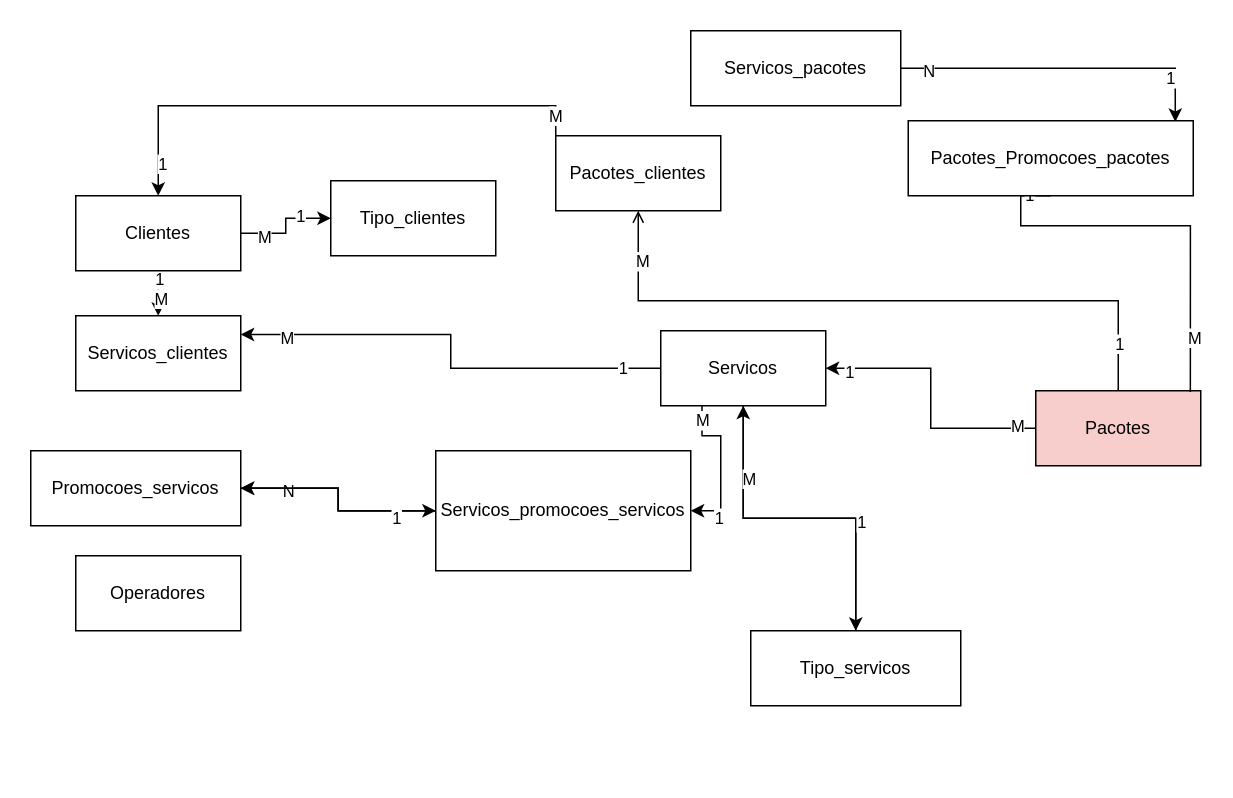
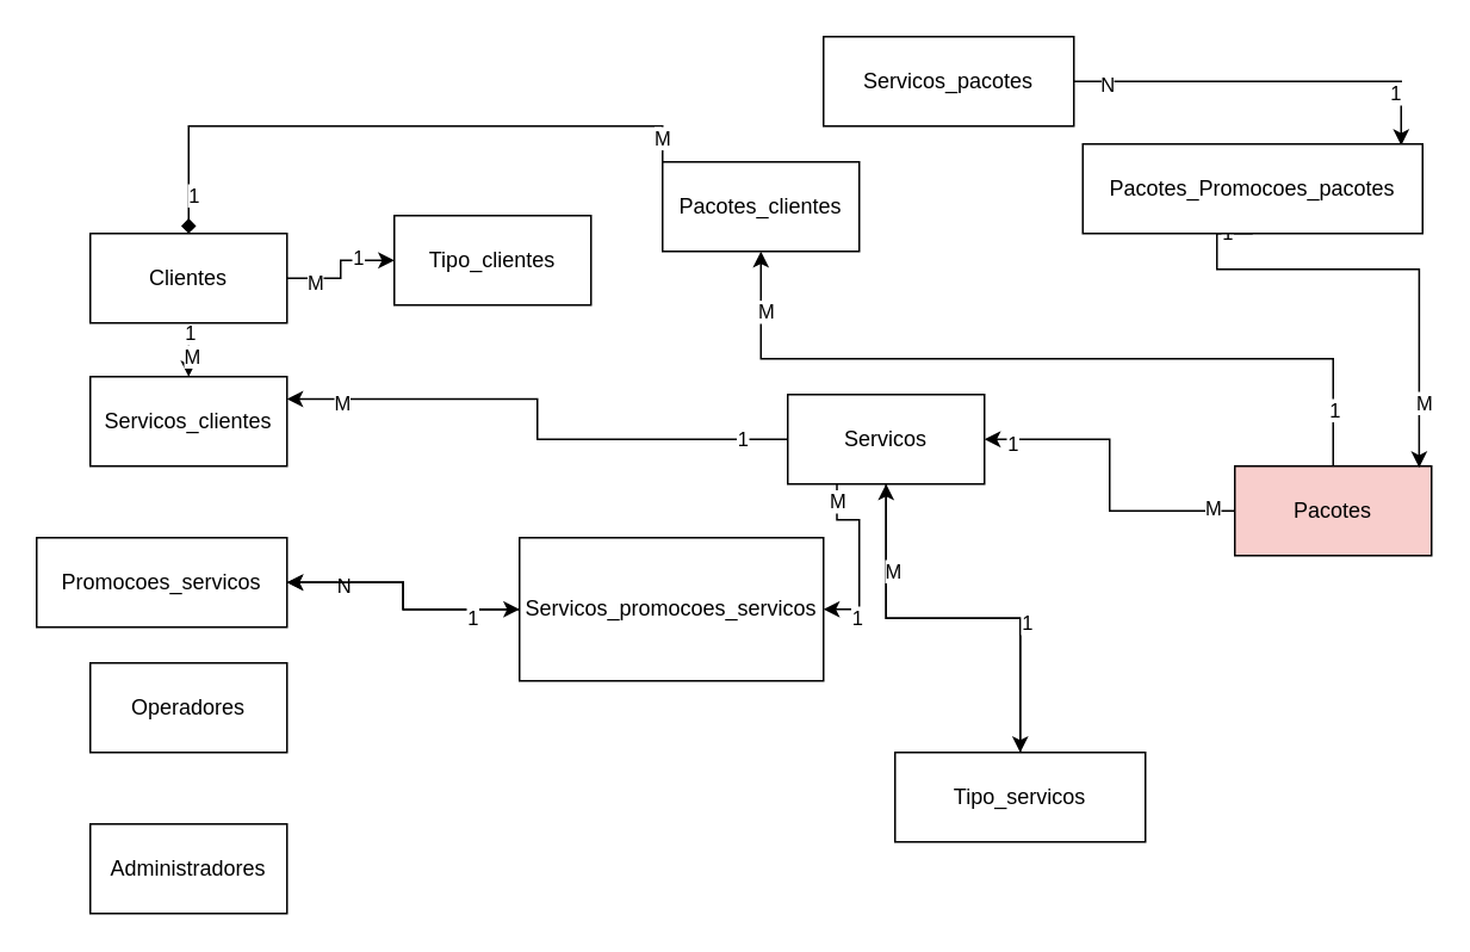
- <mxCell id="36" style="edgeStyle=orthogonalEdgeStyle;rounded=0;orthogonalLoop=1;jettySize=auto;html=1;exitX=0;exitY=0;exitDx=0;exitDy=0;entryX=0.5;entryY=0;entryDx=0;entryDy=0;" edge="1" parent="1" source="39" target="23"><mxGeometry relative="1" as="geometry" /></mxCell>
+ <mxCell id="36" style="edgeStyle=orthogonalEdgeStyle;rounded=0;orthogonalLoop=1;jettySize=auto;html=1;exitX=0;exitY=0;exitDx=0;exitDy=0;entryX=0.5;entryY=0;entryDx=0;entryDy=0;endArrow=diamond;" edge="1" parent="1" source="39" target="23"><mxGeometry relative="1" as="geometry" /></mxCell>
- <mxCell id="4" style="edgeStyle=orthogonalEdgeStyle;rounded=0;orthogonalLoop=1;jettySize=auto;html=1;exitX=0.5;exitY=0;exitDx=0;exitDy=0;entryX=0.5;entryY=1;entryDx=0;entryDy=0;endArrow=open;" edge="1" parent="1" source="10" target="39"><mxGeometry relative="1" as="geometry" /></mxCell>
+ <mxCell id="4" style="edgeStyle=orthogonalEdgeStyle;rounded=0;orthogonalLoop=1;jettySize=auto;html=1;exitX=0.5;exitY=0;exitDx=0;exitDy=0;entryX=0.5;entryY=1;entryDx=0;entryDy=0;" edge="1" parent="1" source="10" target="39"><mxGeometry relative="1" as="geometry" /></mxCell>
- <mxCell id="13" style="edgeStyle=orthogonalEdgeStyle;rounded=0;orthogonalLoop=1;jettySize=auto;html=1;exitX=0.5;exitY=1;exitDx=0;exitDy=0;entryX=0.937;entryY=0.016;entryDx=0;entryDy=0;entryPerimeter=0;endArrow=none;" edge="1" parent="1" source="46" target="10"><mxGeometry relative="1" as="geometry"><Array as="points"><mxPoint x="680" y="150" /><mxPoint x="793" y="150" /></Array></mxGeometry></mxCell>
+ <mxCell id="13" style="edgeStyle=orthogonalEdgeStyle;rounded=0;orthogonalLoop=1;jettySize=auto;html=1;exitX=0.5;exitY=1;exitDx=0;exitDy=0;entryX=0.937;entryY=0.016;entryDx=0;entryDy=0;entryPerimeter=0;" edge="1" parent="1" source="46" target="10"><mxGeometry relative="1" as="geometry"><Array as="points"><mxPoint x="680" y="150" /><mxPoint x="793" y="150" /></Array></mxGeometry></mxCell>
+ <mxCell id="3" value="Administradores" style="html=1;whiteSpace=wrap;" vertex="1" parent="1"><mxGeometry x="50" y="460" width="110" height="50" as="geometry" /></mxCell>
